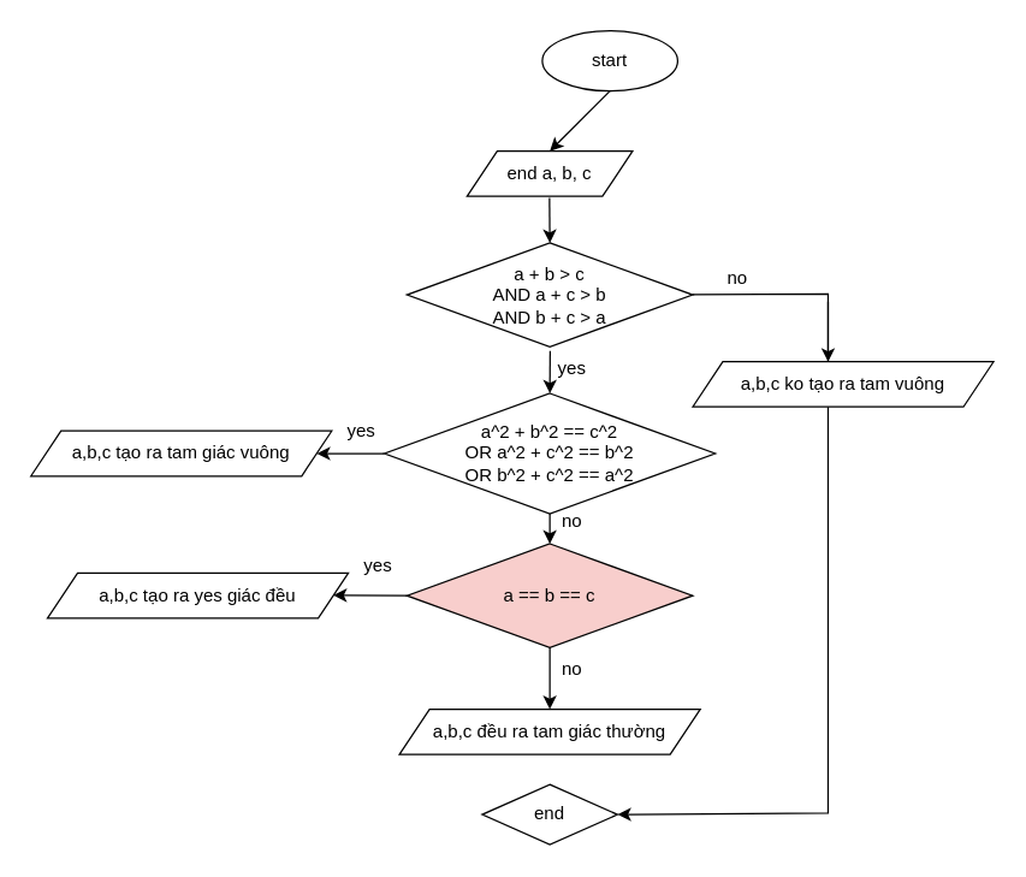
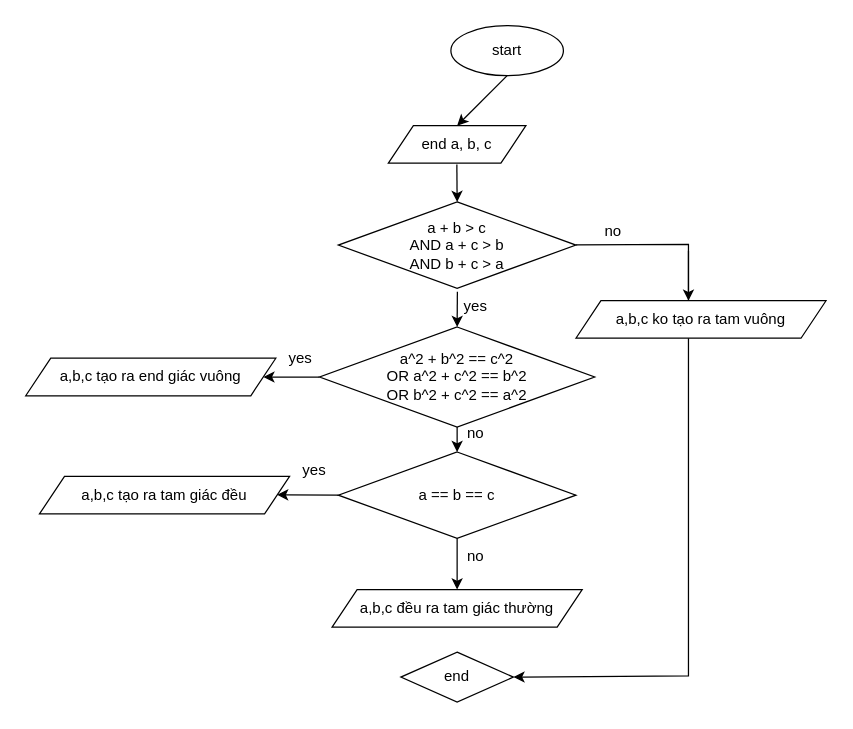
- <mxCell id="13" value="a,b,c tạo ra tam giác vuông" style="shape=parallelogram;perimeter=parallelogramPerimeter;whiteSpace=wrap;html=1;fixedSize=1;" vertex="1" parent="1"><mxGeometry x="20" y="286" width="200" height="30" as="geometry" /></mxCell>
+ <mxCell id="13" value="a,b,c tạo ra end giác vuông" style="shape=parallelogram;perimeter=parallelogramPerimeter;whiteSpace=wrap;html=1;fixedSize=1;" vertex="1" parent="1"><mxGeometry x="20" y="286" width="200" height="30" as="geometry" /></mxCell>
- <mxCell id="11" value="a == b == c" style="rhombus;whiteSpace=wrap;html=1;fillColor=#f8cecc;" vertex="1" parent="1"><mxGeometry x="270" y="361" width="190" height="69" as="geometry" /></mxCell>
+ <mxCell id="11" value="a == b == c" style="rhombus;whiteSpace=wrap;html=1;" vertex="1" parent="1"><mxGeometry x="270" y="361" width="190" height="69" as="geometry" /></mxCell>
- <mxCell id="14" value="a,b,c tạo ra yes giác đều" style="shape=parallelogram;perimeter=parallelogramPerimeter;whiteSpace=wrap;html=1;fixedSize=1;" vertex="1" parent="1"><mxGeometry x="31" y="380.5" width="200" height="30" as="geometry" /></mxCell>
+ <mxCell id="14" value="a,b,c tạo ra tam giác đều" style="shape=parallelogram;perimeter=parallelogramPerimeter;whiteSpace=wrap;html=1;fixedSize=1;" vertex="1" parent="1"><mxGeometry x="31" y="380.5" width="200" height="30" as="geometry" /></mxCell>
